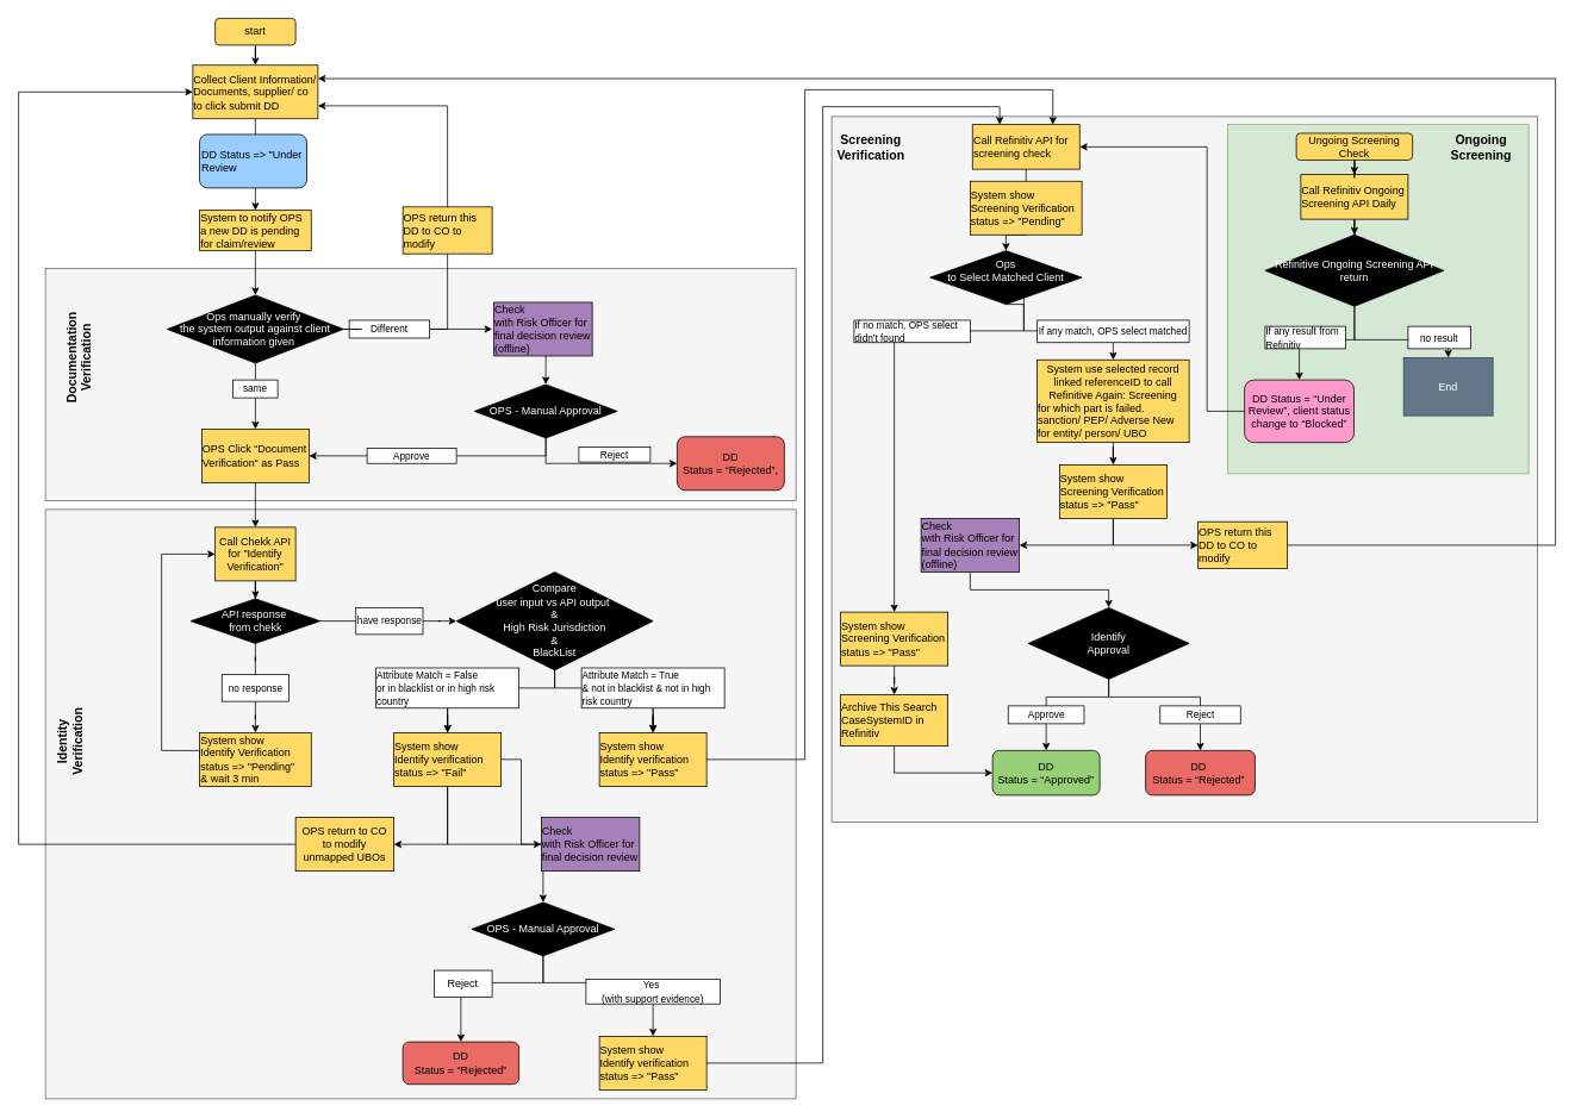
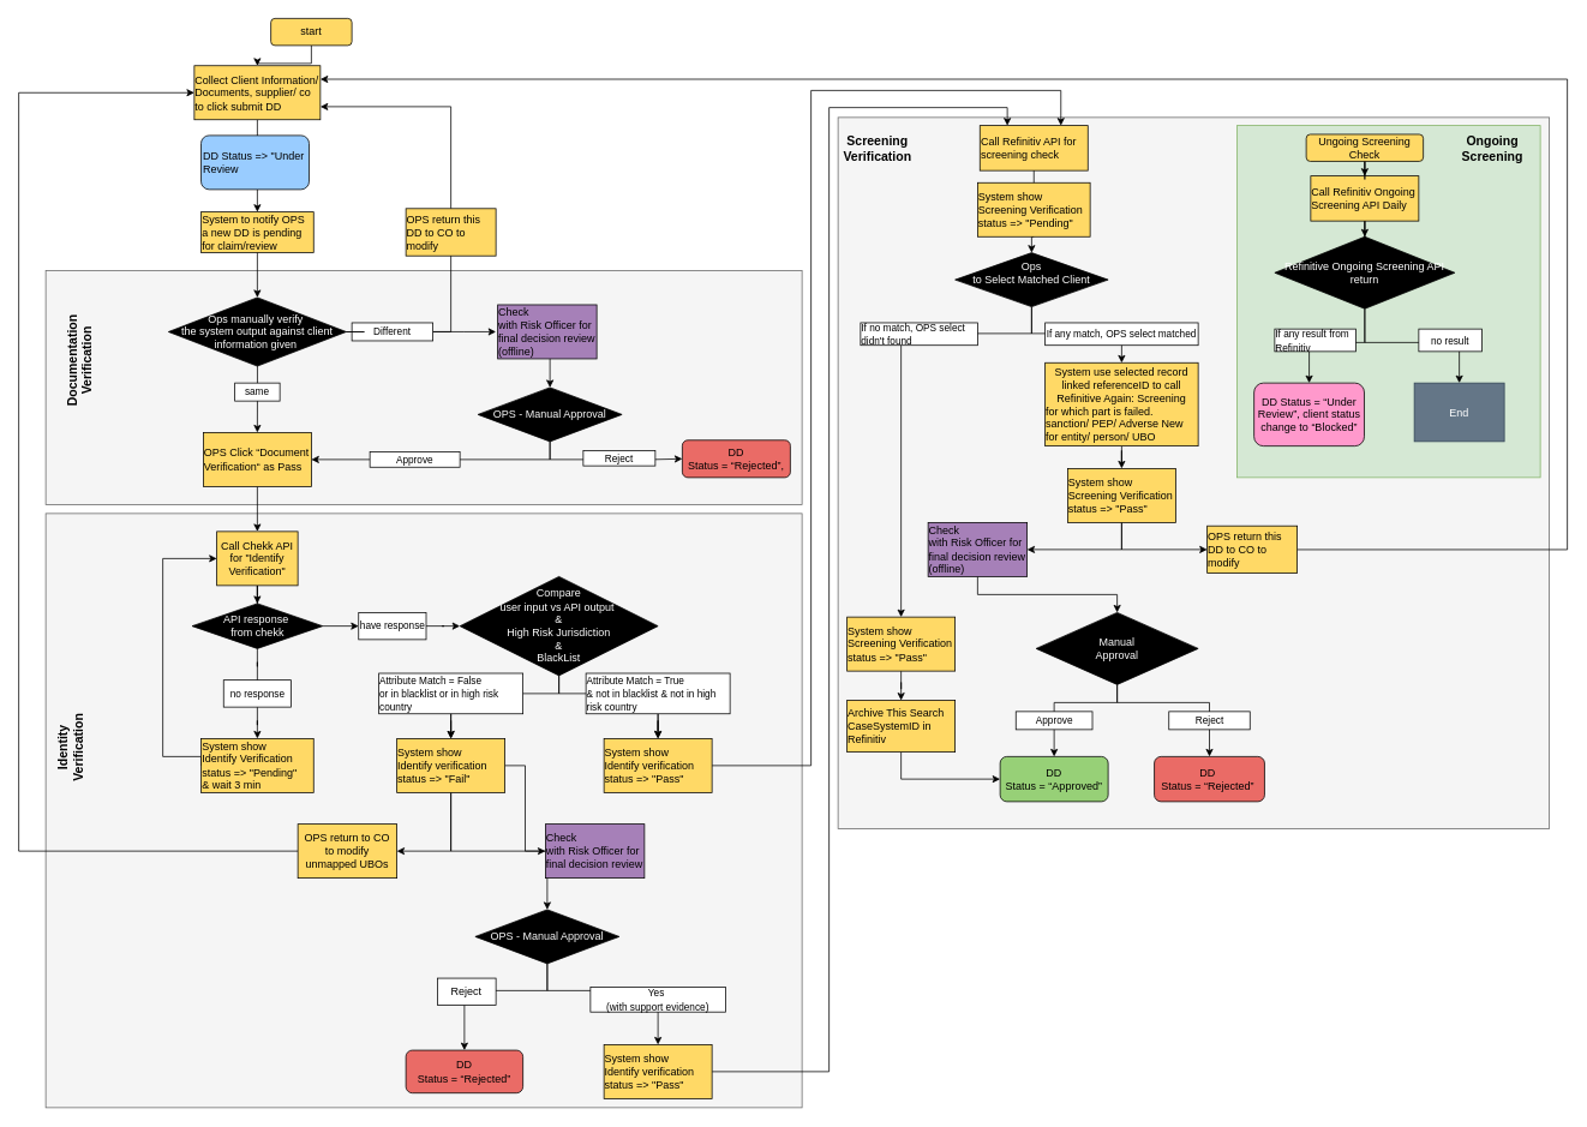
- <mxCell id="7" value="start" style="rounded=1;whiteSpace=wrap;html=1;fillColor=#FFD966;" parent="1" vertex="1"><mxGeometry x="240" y="20" width="90" height="30" as="geometry" /></mxCell>
+ <mxCell id="7" value="start" style="rounded=1;whiteSpace=wrap;html=1;fillColor=#FFD966;" parent="1" vertex="1"><mxGeometry x="300" y="20" width="90" height="30" as="geometry" /></mxCell>
- <mxCell id="79" style="edgeStyle=orthogonalEdgeStyle;rounded=0;orthogonalLoop=1;jettySize=auto;html=1;entryX=1;entryY=0.5;entryDx=0;entryDy=0;" parent="1" source="80" target="37" edge="1"><mxGeometry relative="1" as="geometry"><Array as="points"><mxPoint x="1350" y="460" /><mxPoint x="1350" y="164" /></Array></mxGeometry></mxCell>
- <mxCell id="40" value="&lt;font color=&quot;#ffffff&quot;&gt;&lt;span style=&quot;font-family: &amp;#34;arial&amp;#34; ; font-size: 12px ; font-style: normal ; font-weight: 400 ; letter-spacing: normal ; text-align: left ; text-indent: 0px ; text-transform: none ; word-spacing: 0px ; display: inline ; float: none&quot;&gt;Ops&lt;/span&gt;&lt;br style=&quot;font-family: &amp;#34;arial&amp;#34; ; font-size: 12px ; font-style: normal ; font-weight: 400 ; letter-spacing: normal ; text-align: left ; text-indent: 0px ; text-transform: none ; word-spacing: 0px&quot;&gt;&lt;span style=&quot;font-family: &amp;#34;arial&amp;#34; ; font-size: 12px ; font-style: normal ; font-weight: 400 ; letter-spacing: normal ; text-align: left ; text-indent: 0px ; text-transform: none ; word-spacing: 0px ; display: inline ; float: none&quot;&gt;to Select Matched Client&lt;br&gt;&lt;/span&gt;&lt;br&gt;&lt;/font&gt;" style="rhombus;whiteSpace=wrap;html=1;strokeColor=#000000;fillColor=#000000;" parent="1" vertex="1"><mxGeometry x="1040" y="280.31" width="170" height="60" as="geometry" /></mxCell>
+ <mxCell id="40" value="&lt;font color=&quot;#ffffff&quot;&gt;&lt;span style=&quot;font-family: &amp;#34;arial&amp;#34; ; font-size: 12px ; font-style: normal ; font-weight: 400 ; letter-spacing: normal ; text-align: left ; text-indent: 0px ; text-transform: none ; word-spacing: 0px ; display: inline ; float: none&quot;&gt;Ops&lt;/span&gt;&lt;br style=&quot;font-family: &amp;#34;arial&amp;#34; ; font-size: 12px ; font-style: normal ; font-weight: 400 ; letter-spacing: normal ; text-align: left ; text-indent: 0px ; text-transform: none ; word-spacing: 0px&quot;&gt;&lt;span style=&quot;font-family: &amp;#34;arial&amp;#34; ; font-size: 12px ; font-style: normal ; font-weight: 400 ; letter-spacing: normal ; text-align: left ; text-indent: 0px ; text-transform: none ; word-spacing: 0px ; display: inline ; float: none&quot;&gt;to Select Matched Client&lt;br&gt;&lt;/span&gt;&lt;br&gt;&lt;/font&gt;" style="rhombus;whiteSpace=wrap;html=1;strokeColor=#000000;fillColor=#000000;" parent="1" vertex="1"><mxGeometry x="1060" y="280.31" width="170" height="60" as="geometry" /></mxCell>
- <mxCell id="108" value="&lt;p style=&quot;margin-top: 0pt ; margin-bottom: 0pt ; margin-left: 0in ; text-align: left ; direction: ltr ; unicode-bidi: embed ; word-break: normal&quot;&gt;&lt;span style=&quot;text-align: center&quot;&gt;End&lt;/span&gt;&lt;br&gt;&lt;/p&gt;" style="rounded=0;whiteSpace=wrap;html=1;strokeColor=#314354;fillColor=#647687;fontColor=#ffffff;" parent="1" vertex="1"><mxGeometry x="1570" y="400" width="100" height="65" as="geometry" /></mxCell>
+ <mxCell id="108" value="&lt;p style=&quot;margin-top: 0pt ; margin-bottom: 0pt ; margin-left: 0in ; text-align: left ; direction: ltr ; unicode-bidi: embed ; word-break: normal&quot;&gt;&lt;span style=&quot;text-align: center&quot;&gt;End&lt;/span&gt;&lt;br&gt;&lt;/p&gt;" style="rounded=0;whiteSpace=wrap;html=1;strokeColor=#314354;fillColor=#647687;fontColor=#ffffff;" parent="1" vertex="1"><mxGeometry x="1570" y="425" width="100" height="65" as="geometry" /></mxCell>
- <mxCell id="65" value="&lt;p style=&quot;margin-top: 0pt ; margin-bottom: 0pt ; margin-left: 0in ; direction: ltr ; unicode-bidi: embed ; word-break: normal&quot;&gt;&lt;span style=&quot;font-family: &amp;#34;arial&amp;#34;&quot;&gt;&lt;font style=&quot;font-size: 12px&quot;&gt;DD&lt;br&gt;Status = “Rejected”,&lt;/font&gt;&lt;/span&gt;&lt;/p&gt;" style="rounded=1;whiteSpace=wrap;html=1;strokeColor=#000000;fillColor=#EA6B66;" parent="1" vertex="1"><mxGeometry x="757" y="488.5" width="120" height="60" as="geometry" /></mxCell>
+ <mxCell id="65" value="&lt;p style=&quot;margin-top: 0pt ; margin-bottom: 0pt ; margin-left: 0in ; direction: ltr ; unicode-bidi: embed ; word-break: normal&quot;&gt;&lt;span style=&quot;font-family: &amp;#34;arial&amp;#34;&quot;&gt;&lt;font style=&quot;font-size: 12px&quot;&gt;DD&lt;br&gt;Status = “Rejected”,&lt;/font&gt;&lt;/span&gt;&lt;/p&gt;" style="rounded=1;whiteSpace=wrap;html=1;strokeColor=#000000;fillColor=#EA6B66;" parent="1" vertex="1"><mxGeometry x="757" y="488.5" width="120" height="41.5" as="geometry" /></mxCell>
- <mxCell id="59" value="" style="edgeStyle=orthogonalEdgeStyle;rounded=0;orthogonalLoop=1;jettySize=auto;html=1;entryX=0;entryY=0.5;entryDx=0;entryDy=0;startArrow=none;endArrow=none;" parent="1" source="56" target="58" edge="1"><mxGeometry relative="1" as="geometry"><mxPoint x="375" y="770" as="sourcePoint" /><mxPoint x="490" y="765" as="targetPoint" /></mxGeometry></mxCell>
+ <mxCell id="59" value="" style="edgeStyle=orthogonalEdgeStyle;rounded=0;orthogonalLoop=1;jettySize=auto;html=1;entryX=0;entryY=0.5;entryDx=0;entryDy=0;startArrow=none;endArrow=classic;" parent="1" source="56" target="58" edge="1"><mxGeometry relative="1" as="geometry"><mxPoint x="375" y="770" as="sourcePoint" /><mxPoint x="490" y="765" as="targetPoint" /></mxGeometry></mxCell>
- <mxCell id="46" value="&lt;p style=&quot;margin-top: 0pt ; margin-bottom: 0pt ; margin-left: 0in ; direction: ltr ; unicode-bidi: embed ; word-break: normal&quot;&gt;&lt;span style=&quot;color: white ; font-family: &amp;#34;arial&amp;#34;&quot;&gt;&lt;font style=&quot;font-size: 12px&quot;&gt;Identify&lt;br&gt;Approval&lt;/font&gt;&lt;/span&gt;&lt;br&gt;&lt;/p&gt;" style="rhombus;whiteSpace=wrap;html=1;strokeColor=#000000;fillColor=#000000;" parent="1" vertex="1"><mxGeometry x="1150" y="680" width="180" height="80" as="geometry" /></mxCell>
+ <mxCell id="46" value="&lt;p style=&quot;margin-top: 0pt ; margin-bottom: 0pt ; margin-left: 0in ; direction: ltr ; unicode-bidi: embed ; word-break: normal&quot;&gt;&lt;span style=&quot;color: white ; font-family: &amp;#34;arial&amp;#34;&quot;&gt;&lt;font style=&quot;font-size: 12px&quot;&gt;Manual&lt;br&gt;Approval&lt;/font&gt;&lt;/span&gt;&lt;br&gt;&lt;/p&gt;" style="rhombus;whiteSpace=wrap;html=1;strokeColor=#000000;fillColor=#000000;" parent="1" vertex="1"><mxGeometry x="1150" y="680" width="180" height="80" as="geometry" /></mxCell>
